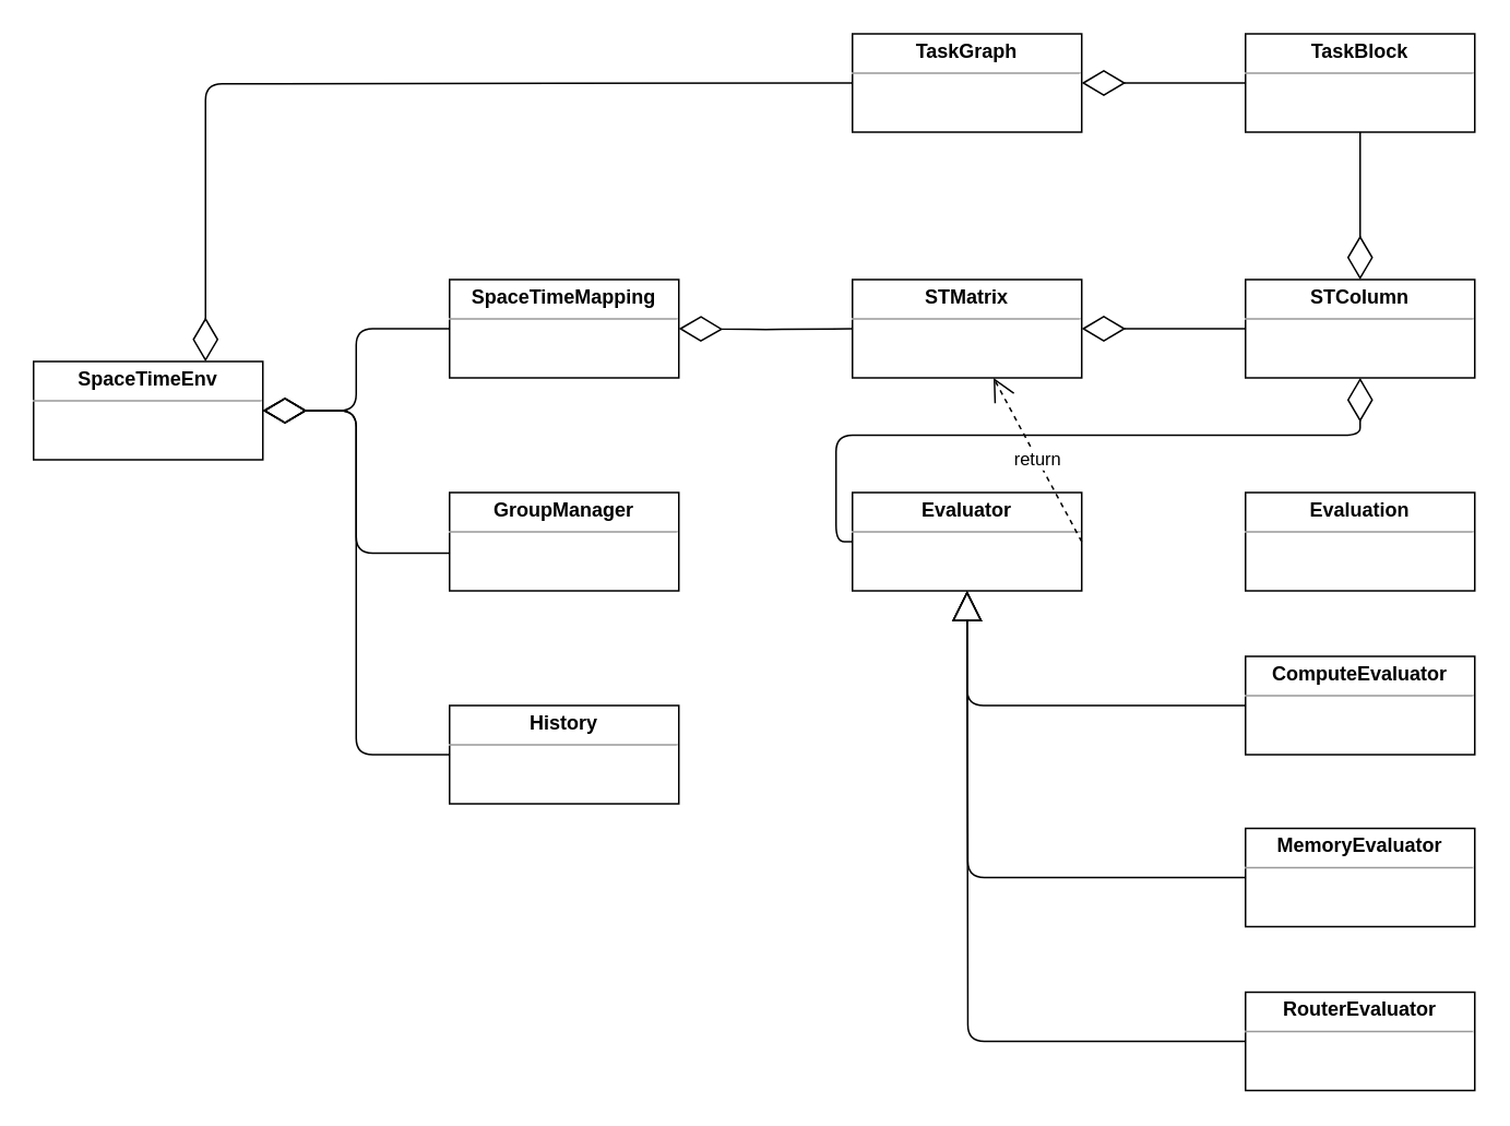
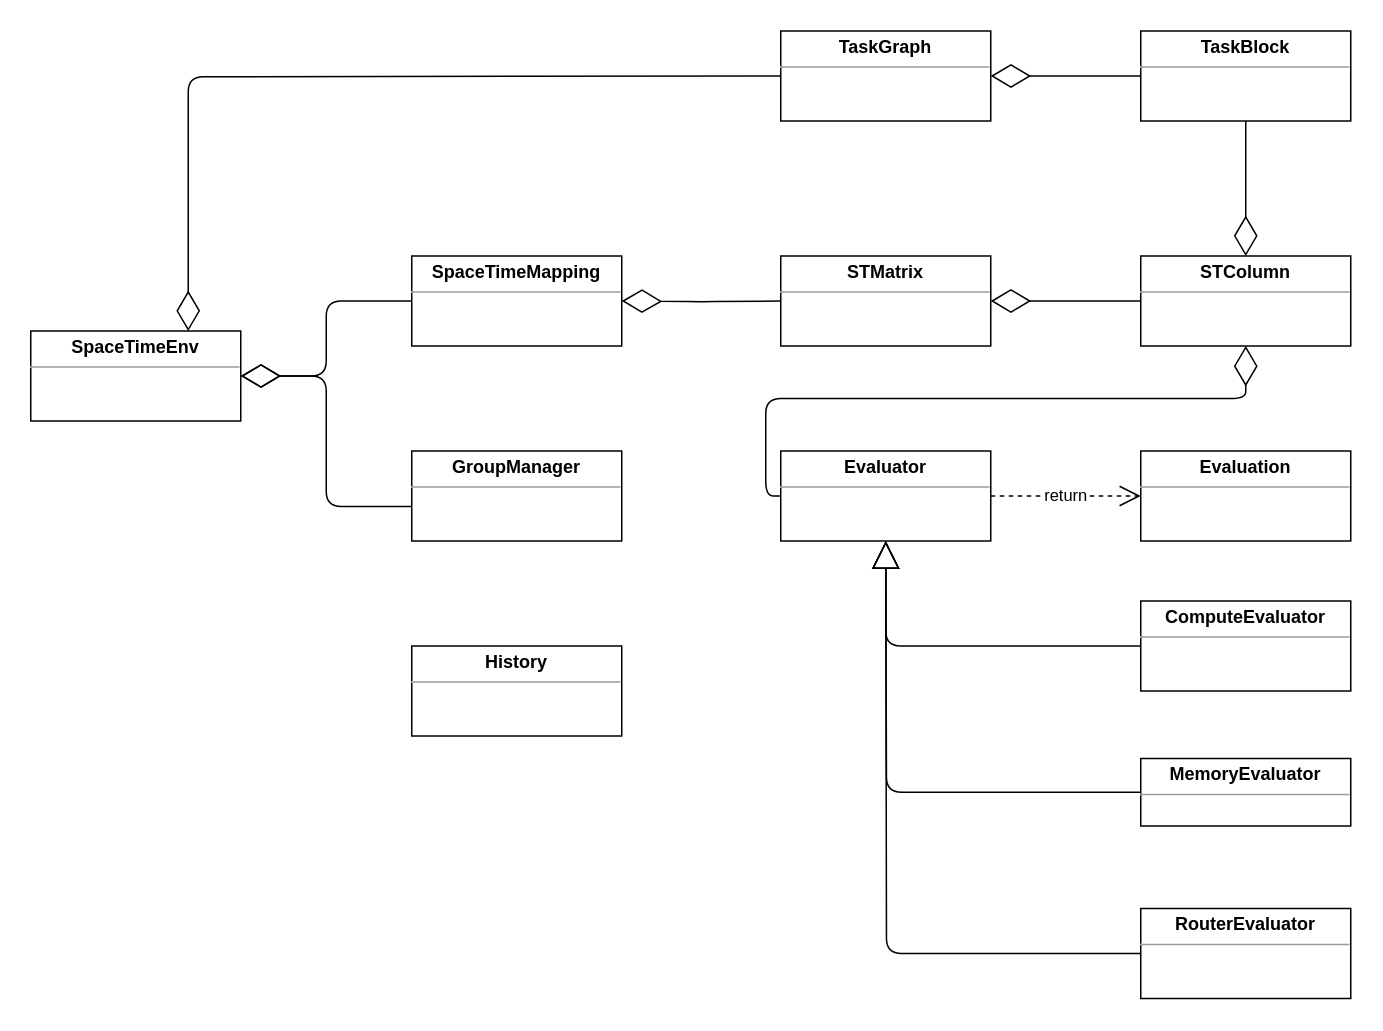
- <mxCell id="21" value="return" style="endArrow=open;endSize=12;dashed=1;html=1;exitX=1;exitY=0.5;exitDx=0;exitDy=0;" parent="1" source="18" target="15" edge="1"><mxGeometry width="160" relative="1" as="geometry"><mxPoint x="500" y="310" as="sourcePoint" /><mxPoint x="660" y="310" as="targetPoint" /></mxGeometry></mxCell>
+ <mxCell id="21" value="return" style="endArrow=open;endSize=12;dashed=1;html=1;exitX=1;exitY=0.5;exitDx=0;exitDy=0;entryX=0;entryY=0.5;entryDx=0;entryDy=0;" parent="1" source="18" target="20" edge="1"><mxGeometry width="160" relative="1" as="geometry"><mxPoint x="500" y="310" as="sourcePoint" /><mxPoint x="660" y="310" as="targetPoint" /></mxGeometry></mxCell>
- <mxCell id="6" value="" style="endArrow=diamondThin;endFill=0;endSize=24;html=1;exitX=0;exitY=0.5;exitDx=0;exitDy=0;entryX=1;entryY=0.5;entryDx=0;entryDy=0;edgeStyle=orthogonalEdgeStyle;" parent="1" source="5" target="2" edge="1"><mxGeometry width="160" relative="1" as="geometry"><mxPoint x="284" y="110" as="sourcePoint" /><mxPoint x="170" y="210" as="targetPoint" /></mxGeometry></mxCell>
- <mxCell id="23" value="&lt;p style=&quot;margin: 0px ; margin-top: 4px ; text-align: center&quot;&gt;&lt;b&gt;MemoryEvaluator&lt;/b&gt;&lt;/p&gt;&lt;hr size=&quot;1&quot;&gt;&lt;div style=&quot;height: 2px&quot;&gt;&lt;br&gt;&lt;/div&gt;" style="verticalAlign=top;align=left;overflow=fill;fontSize=12;fontFamily=Helvetica;html=1;" parent="1" vertex="1"><mxGeometry x="760" y="505" width="140" height="60" as="geometry" /></mxCell>
+ <mxCell id="23" value="&lt;p style=&quot;margin: 0px ; margin-top: 4px ; text-align: center&quot;&gt;&lt;b&gt;MemoryEvaluator&lt;/b&gt;&lt;/p&gt;&lt;hr size=&quot;1&quot;&gt;&lt;div style=&quot;height: 2px&quot;&gt;&lt;br&gt;&lt;/div&gt;" style="verticalAlign=top;align=left;overflow=fill;fontSize=12;fontFamily=Helvetica;html=1;" parent="1" vertex="1"><mxGeometry x="760" y="505" width="140" height="45" as="geometry" /></mxCell>
